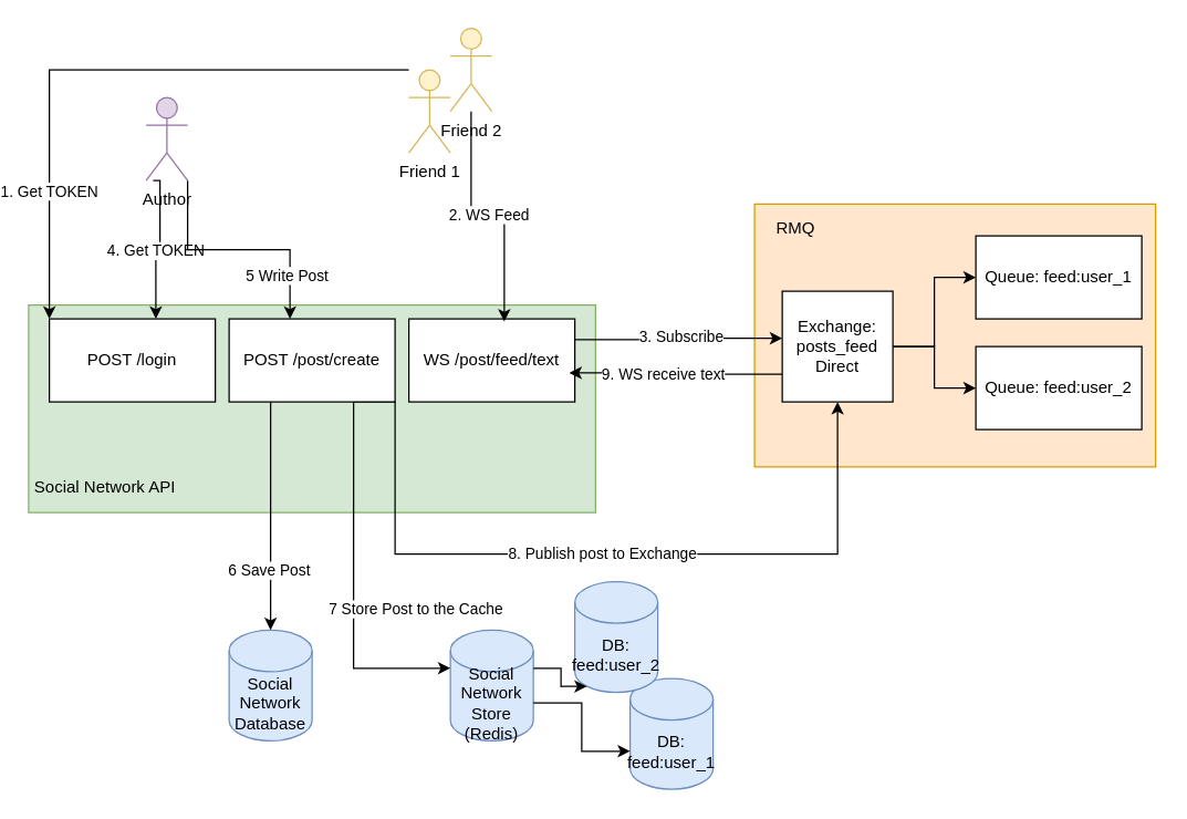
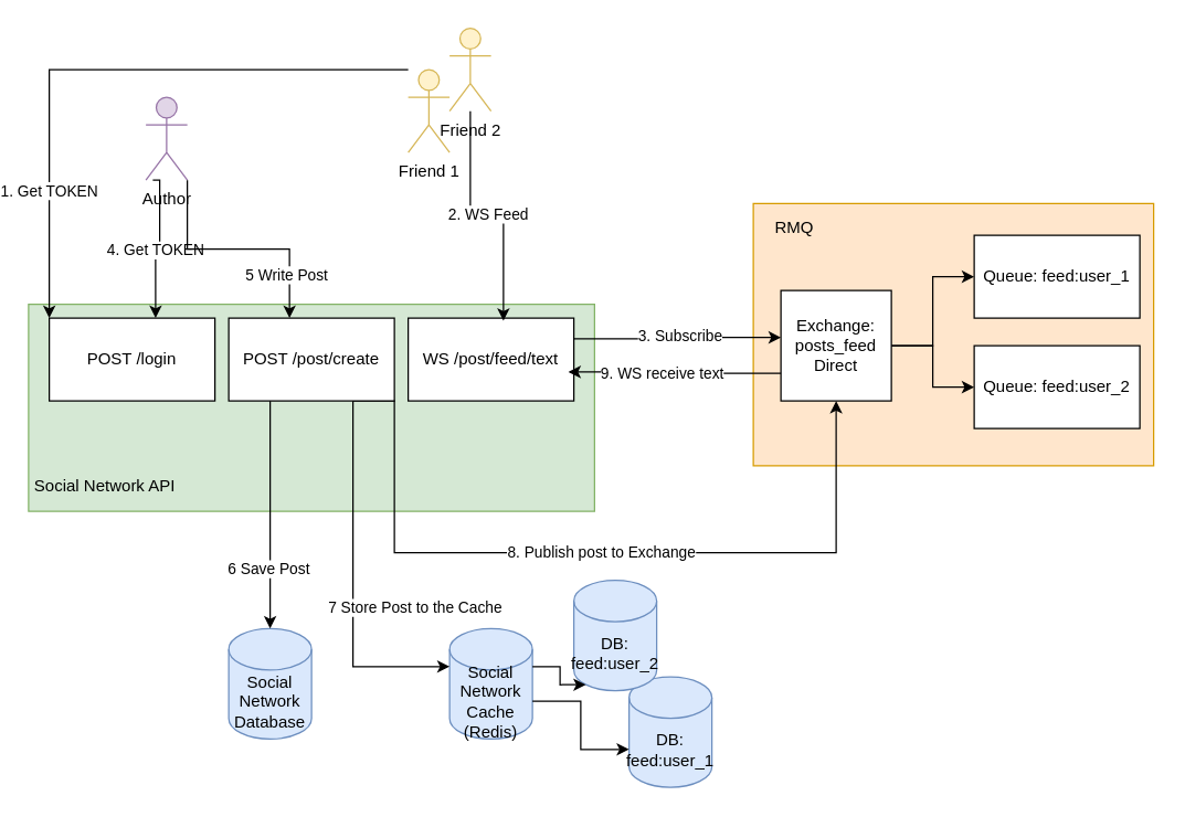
- <mxCell id="33" value="Social Network Store (Redis)" style="shape=cylinder3;whiteSpace=wrap;html=1;boundedLbl=1;backgroundOutline=1;size=15;fillColor=#dae8fc;strokeColor=#6c8ebf;" vertex="1" parent="1"><mxGeometry x="325" y="455" width="60" height="80" as="geometry" /></mxCell>
+ <mxCell id="33" value="Social Network Cache (Redis)" style="shape=cylinder3;whiteSpace=wrap;html=1;boundedLbl=1;backgroundOutline=1;size=15;fillColor=#dae8fc;strokeColor=#6c8ebf;" vertex="1" parent="1"><mxGeometry x="325" y="455" width="60" height="80" as="geometry" /></mxCell>
